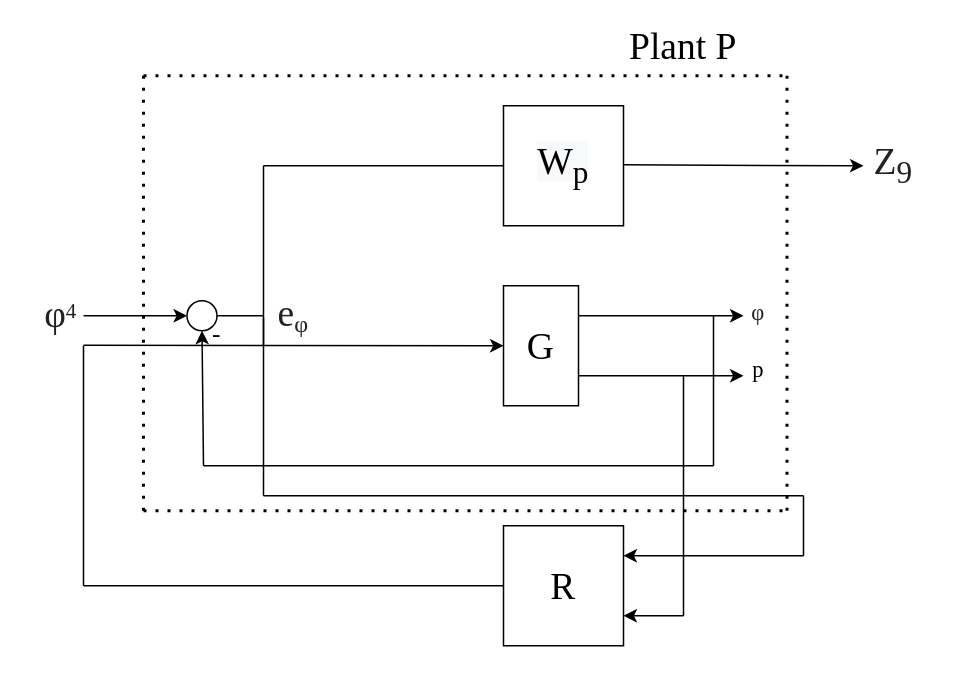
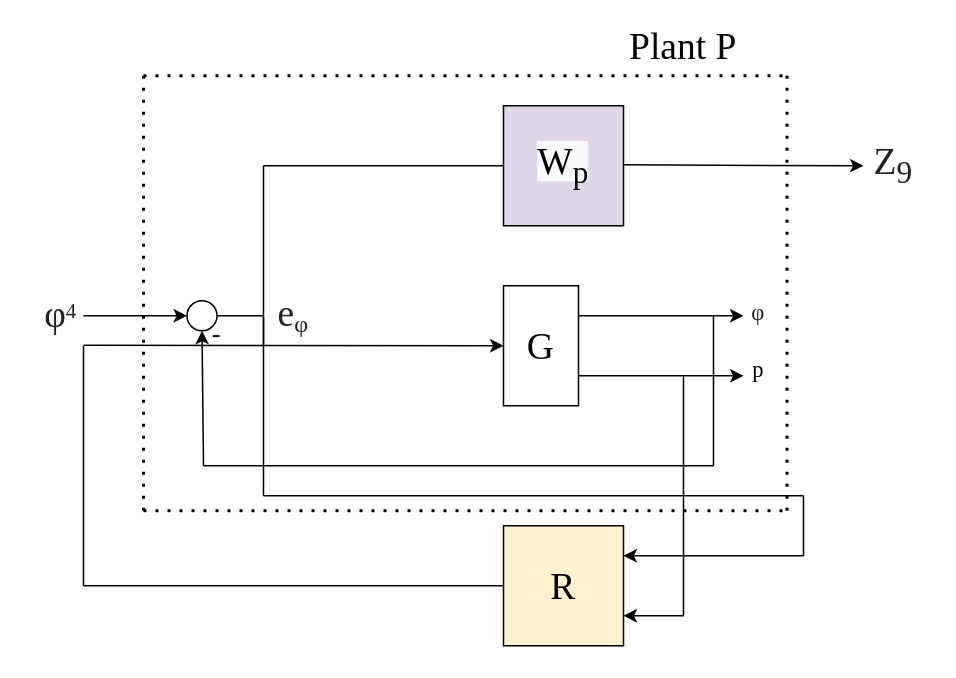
- <mxCell id="10" value="&lt;span style=&quot;color: rgb(0 , 0 , 0) ; font-family: &amp;#34;lucida console&amp;#34; ; font-size: 25px ; font-style: normal ; font-weight: 400 ; letter-spacing: normal ; text-align: center ; text-indent: 0px ; text-transform: none ; word-spacing: 0px ; background-color: rgb(248 , 249 , 250) ; display: inline ; float: none&quot;&gt;W&lt;sub&gt;p&lt;/sub&gt;&lt;/span&gt;" style="rounded=0;whiteSpace=wrap;html=1;" parent="1" vertex="1"><mxGeometry x="335" width="80" height="80" as="geometry" y="70" /></mxCell>
+ <mxCell id="10" value="&lt;span style=&quot;color: rgb(0 , 0 , 0) ; font-family: &amp;#34;lucida console&amp;#34; ; font-size: 25px ; font-style: normal ; font-weight: 400 ; letter-spacing: normal ; text-align: center ; text-indent: 0px ; text-transform: none ; word-spacing: 0px ; background-color: rgb(248 , 249 , 250) ; display: inline ; float: none&quot;&gt;W&lt;sub&gt;p&lt;/sub&gt;&lt;/span&gt;" style="rounded=0;whiteSpace=wrap;html=1;fillColor=#e1d5e7;" parent="1" vertex="1"><mxGeometry x="335" width="80" height="80" as="geometry" y="70" /></mxCell>
- <mxCell id="20" value="&lt;font face=&quot;Lucida Console&quot;&gt;&lt;span style=&quot;font-size: 25px&quot;&gt;R&lt;/span&gt;&lt;/font&gt;" style="whiteSpace=wrap;html=1;aspect=fixed;" parent="1" vertex="1"><mxGeometry x="335" y="350" width="80" height="80" as="geometry" /></mxCell>
+ <mxCell id="20" value="&lt;font face=&quot;Lucida Console&quot;&gt;&lt;span style=&quot;font-size: 25px&quot;&gt;R&lt;/span&gt;&lt;/font&gt;" style="whiteSpace=wrap;html=1;aspect=fixed;fillColor=#fff2cc;" parent="1" vertex="1"><mxGeometry x="335" y="350" width="80" height="80" as="geometry" /></mxCell>
